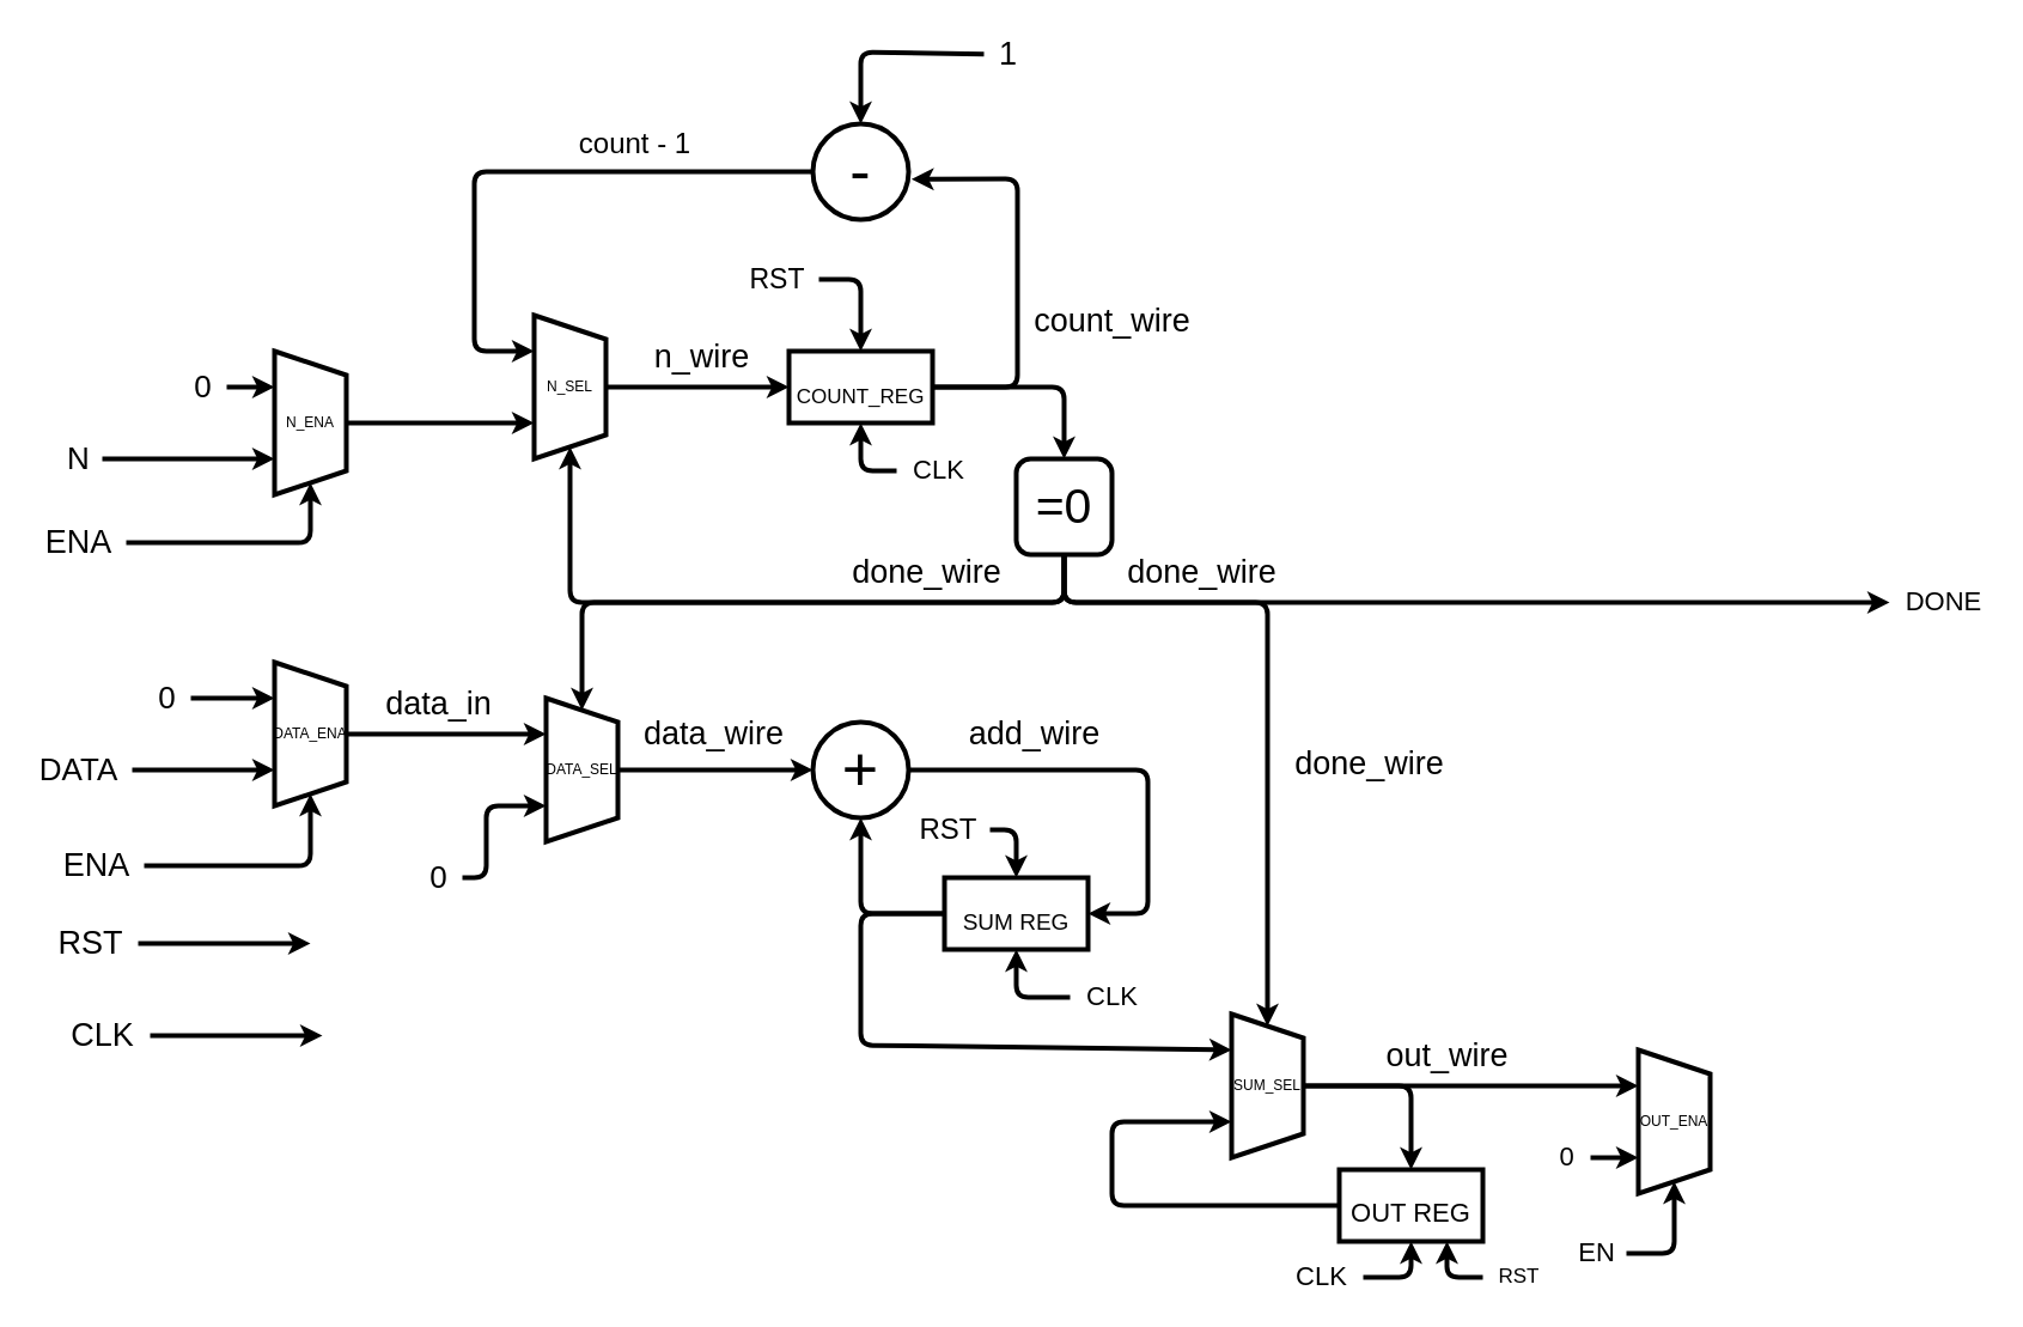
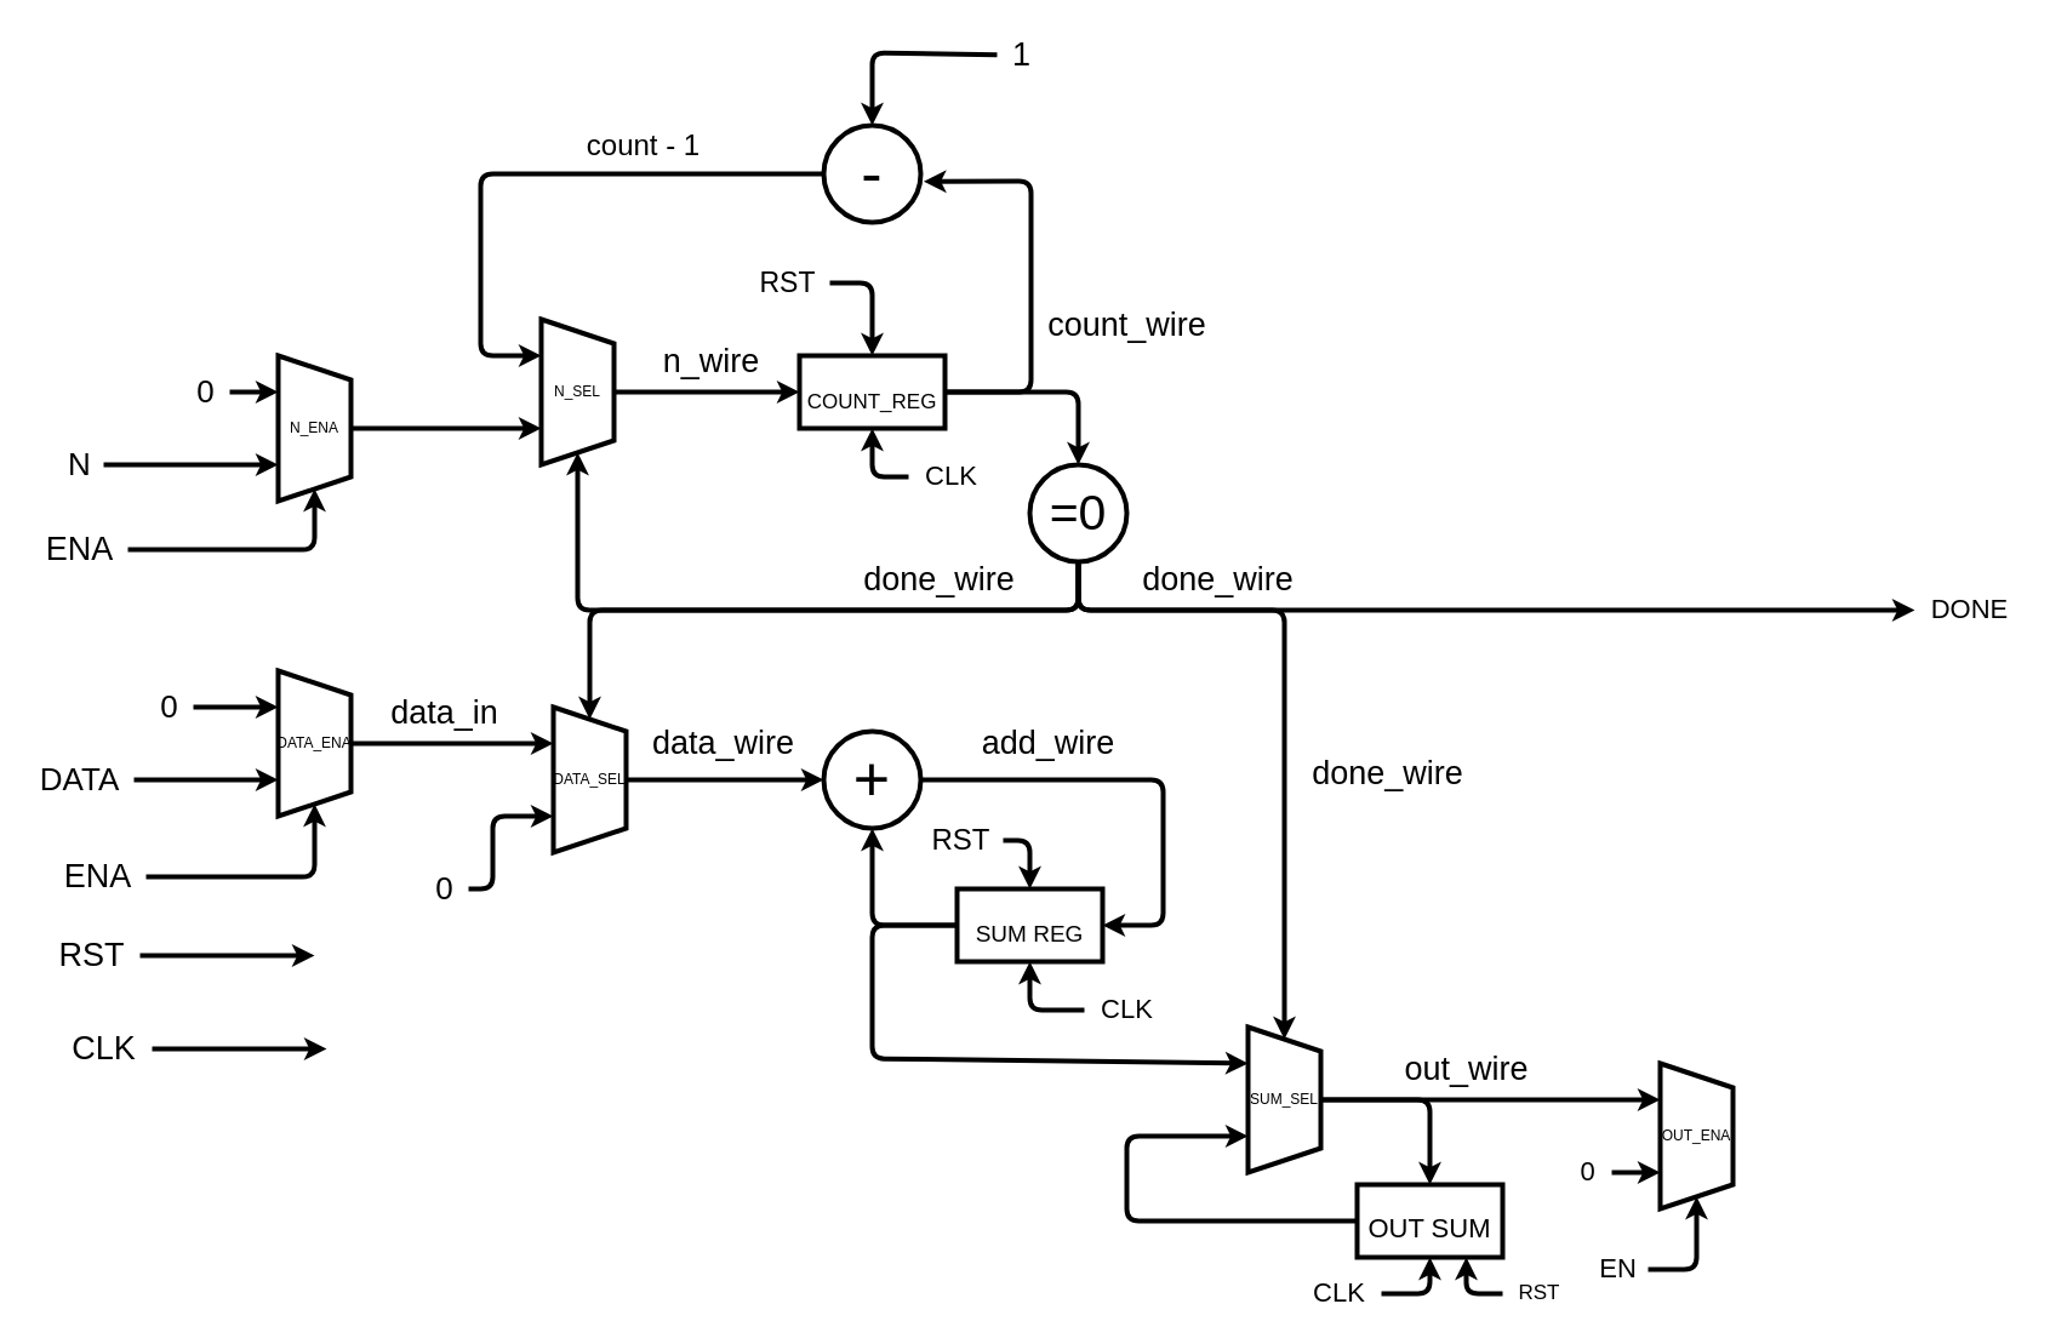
- <mxCell id="26" value="&lt;font style=&quot;font-size: 41px;&quot;&gt;=0&lt;/font&gt;" style="whiteSpace=wrap;html=1;aspect=fixed;strokeWidth=4;rounded=1;" vertex="1" parent="1"><mxGeometry x="849" y="383" width="80" height="80" as="geometry" /></mxCell>
+ <mxCell id="26" value="&lt;font style=&quot;font-size: 41px;&quot;&gt;=0&lt;/font&gt;" style="ellipse;whiteSpace=wrap;html=1;aspect=fixed;strokeWidth=4;" vertex="1" parent="1"><mxGeometry x="849" y="383" width="80" height="80" as="geometry" /></mxCell>
- <mxCell id="43" value="&lt;font style=&quot;font-size: 22px;&quot;&gt;OUT REG&lt;/font&gt;" style="rounded=0;whiteSpace=wrap;html=1;fontSize=41;strokeWidth=4;" vertex="1" parent="1"><mxGeometry x="1119" y="977" width="120" height="60" as="geometry" /></mxCell>
+ <mxCell id="43" value="&lt;font style=&quot;font-size: 22px;&quot;&gt;OUT SUM&lt;/font&gt;" style="rounded=0;whiteSpace=wrap;html=1;fontSize=41;strokeWidth=4;" vertex="1" parent="1"><mxGeometry x="1119" y="977" width="120" height="60" as="geometry" /></mxCell>
